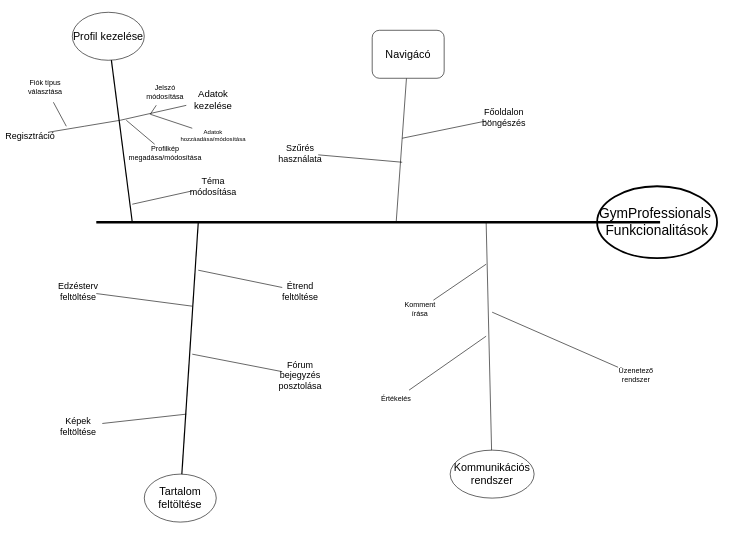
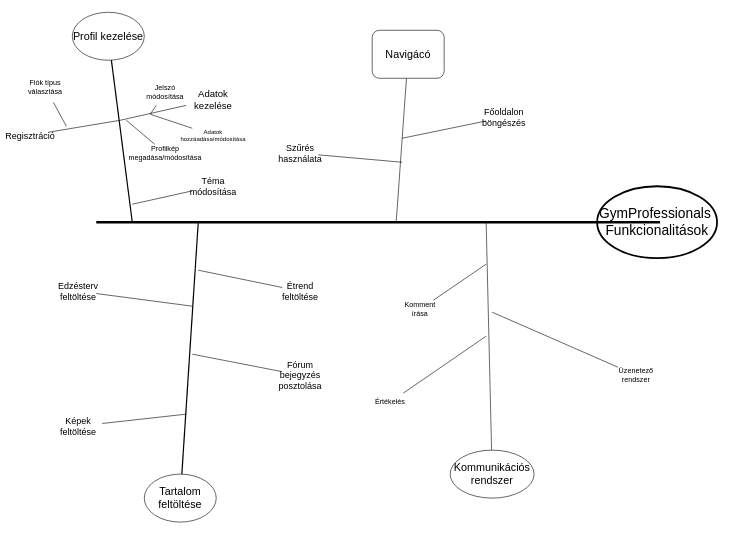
- <mxCell id="42" value="Értékelés" style="text;html=1;strokeColor=none;fillColor=none;align=center;verticalAlign=middle;whiteSpace=wrap;rounded=0;" parent="1" vertex="1"><mxGeometry x="630" y="650" width="60" height="30" as="geometry" /></mxCell>
+ <mxCell id="42" value="Értékelés" style="text;html=1;strokeColor=none;fillColor=none;align=center;verticalAlign=middle;whiteSpace=wrap;rounded=0;" parent="1" vertex="1"><mxGeometry x="620" y="655" width="60" height="30" as="geometry" /></mxCell>
